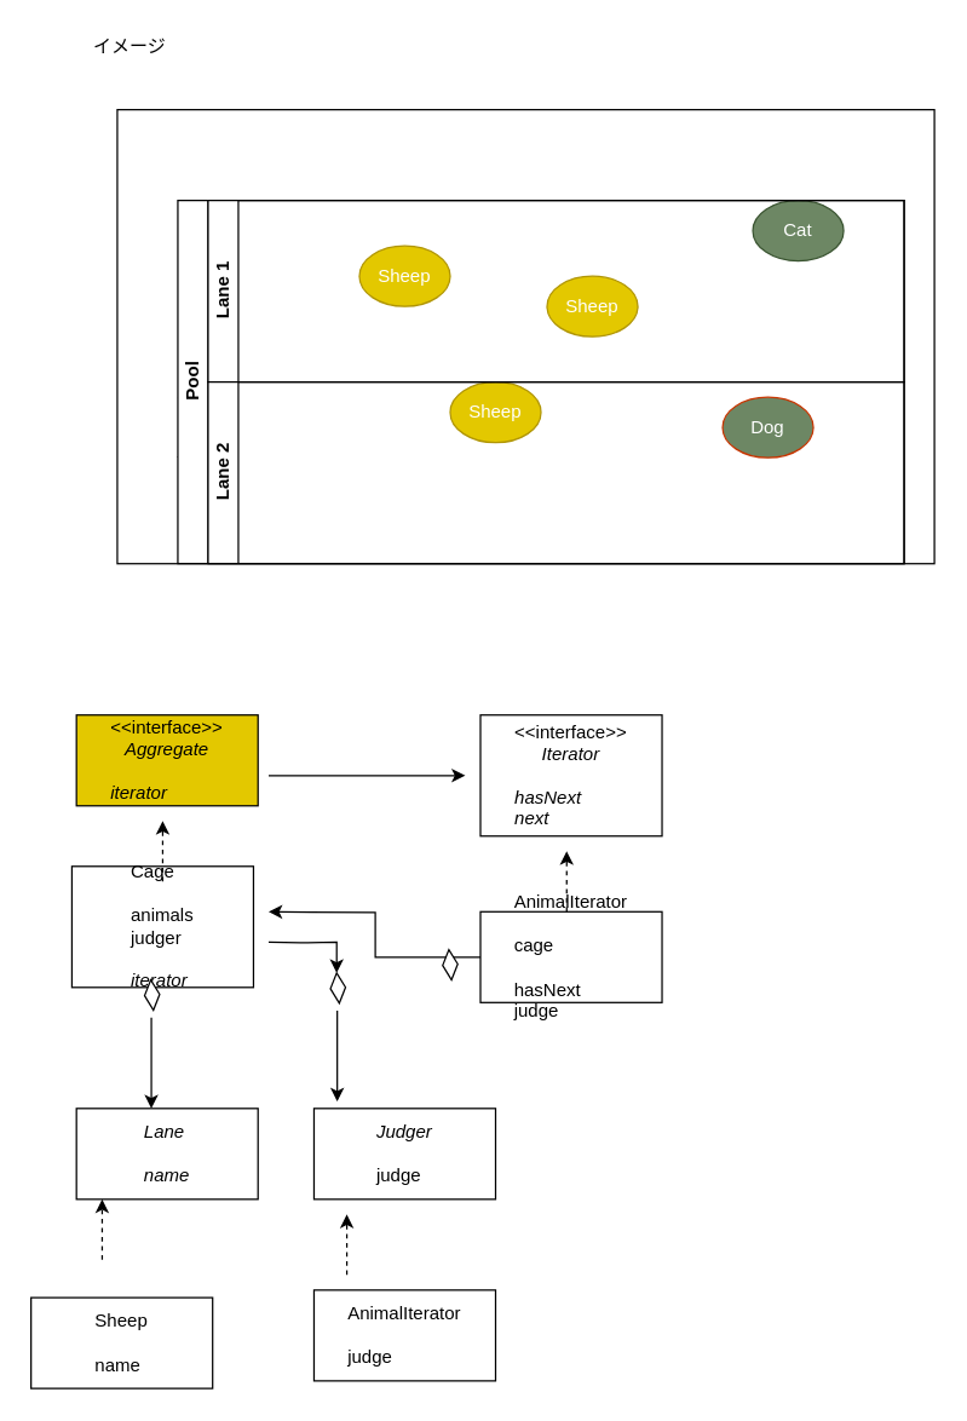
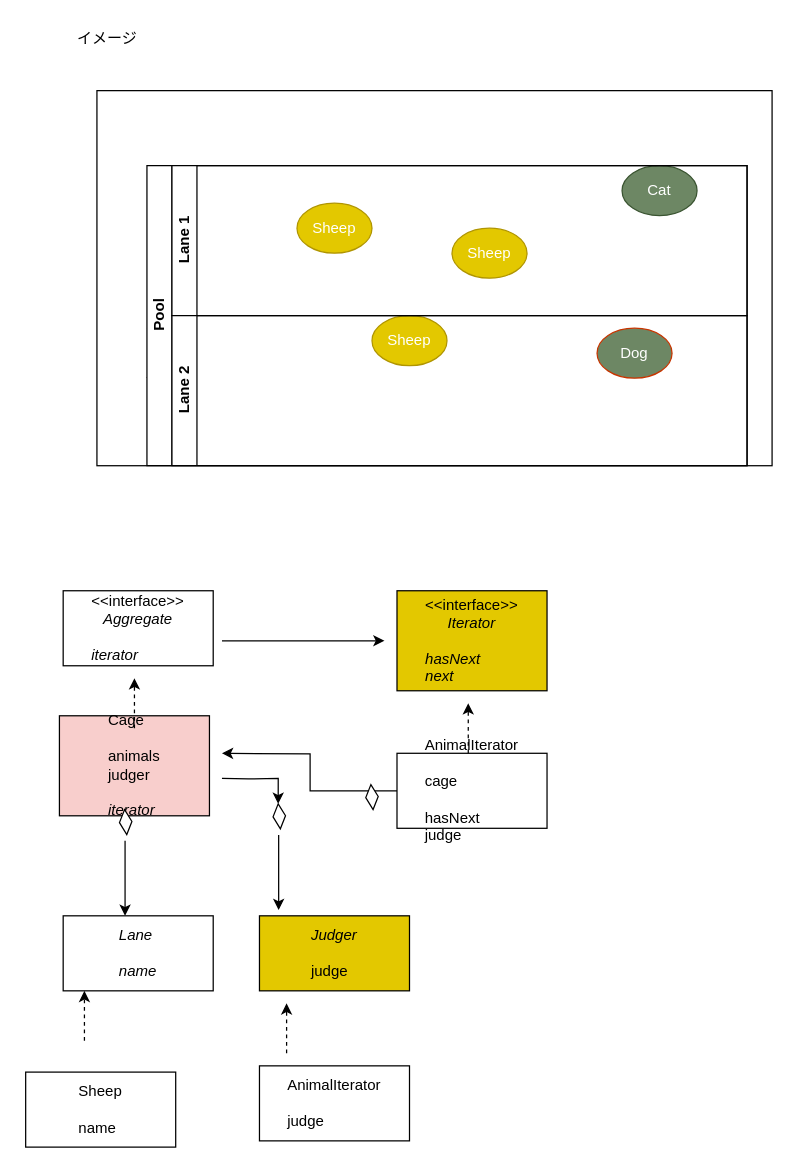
- <mxCell id="13" value="&amp;lt;&amp;lt;interface&amp;gt;&amp;gt;&lt;br&gt;&lt;i&gt;Aggregate&lt;/i&gt;&lt;br&gt;&lt;div style=&quot;text-align: left&quot;&gt;&lt;br&gt;&lt;/div&gt;&lt;div style=&quot;text-align: left&quot;&gt;&lt;i&gt;iterator&lt;/i&gt;&lt;/div&gt;" style="rounded=0;whiteSpace=wrap;html=1;fillColor=#e3c800;" vertex="1" parent="1"><mxGeometry x="50" y="472" width="120" height="60" as="geometry" /></mxCell>
+ <mxCell id="13" value="&amp;lt;&amp;lt;interface&amp;gt;&amp;gt;&lt;br&gt;&lt;i&gt;Aggregate&lt;/i&gt;&lt;br&gt;&lt;div style=&quot;text-align: left&quot;&gt;&lt;br&gt;&lt;/div&gt;&lt;div style=&quot;text-align: left&quot;&gt;&lt;i&gt;iterator&lt;/i&gt;&lt;/div&gt;" style="rounded=0;whiteSpace=wrap;html=1;" vertex="1" parent="1"><mxGeometry x="50" y="472" width="120" height="60" as="geometry" /></mxCell>
- <mxCell id="14" value="&amp;lt;&amp;lt;interface&amp;gt;&amp;gt;&lt;br&gt;&lt;i&gt;Iterator&lt;/i&gt;&lt;br&gt;&lt;div style=&quot;text-align: left&quot;&gt;&lt;br&gt;&lt;/div&gt;&lt;div style=&quot;text-align: left&quot;&gt;&lt;i&gt;hasNext&lt;/i&gt;&lt;/div&gt;&lt;div style=&quot;text-align: left&quot;&gt;&lt;i&gt;next&lt;/i&gt;&lt;/div&gt;" style="rounded=0;whiteSpace=wrap;html=1;" vertex="1" parent="1"><mxGeometry x="317" y="472" width="120" height="80" as="geometry" /></mxCell>
+ <mxCell id="14" value="&amp;lt;&amp;lt;interface&amp;gt;&amp;gt;&lt;br&gt;&lt;i&gt;Iterator&lt;/i&gt;&lt;br&gt;&lt;div style=&quot;text-align: left&quot;&gt;&lt;br&gt;&lt;/div&gt;&lt;div style=&quot;text-align: left&quot;&gt;&lt;i&gt;hasNext&lt;/i&gt;&lt;/div&gt;&lt;div style=&quot;text-align: left&quot;&gt;&lt;i&gt;next&lt;/i&gt;&lt;/div&gt;" style="rounded=0;whiteSpace=wrap;html=1;fillColor=#e3c800;" vertex="1" parent="1"><mxGeometry x="317" y="472" width="120" height="80" as="geometry" /></mxCell>
- <mxCell id="16" value="&lt;div style=&quot;text-align: left&quot;&gt;Cage&lt;/div&gt;&lt;div style=&quot;text-align: left&quot;&gt;&lt;br&gt;&lt;/div&gt;&lt;div style=&quot;text-align: left&quot;&gt;animals&lt;/div&gt;&lt;div style=&quot;text-align: left&quot;&gt;judger&lt;/div&gt;&lt;div style=&quot;text-align: left&quot;&gt;&lt;br&gt;&lt;/div&gt;&lt;div style=&quot;text-align: left&quot;&gt;&lt;i&gt;iterator&lt;/i&gt;&lt;/div&gt;" style="rounded=0;whiteSpace=wrap;html=1;" vertex="1" parent="1"><mxGeometry x="47" y="572" width="120" height="80" as="geometry" /></mxCell>
+ <mxCell id="16" value="&lt;div style=&quot;text-align: left&quot;&gt;Cage&lt;/div&gt;&lt;div style=&quot;text-align: left&quot;&gt;&lt;br&gt;&lt;/div&gt;&lt;div style=&quot;text-align: left&quot;&gt;animals&lt;/div&gt;&lt;div style=&quot;text-align: left&quot;&gt;judger&lt;/div&gt;&lt;div style=&quot;text-align: left&quot;&gt;&lt;br&gt;&lt;/div&gt;&lt;div style=&quot;text-align: left&quot;&gt;&lt;i&gt;iterator&lt;/i&gt;&lt;/div&gt;" style="rounded=0;whiteSpace=wrap;html=1;fillColor=#f8cecc;" vertex="1" parent="1"><mxGeometry x="47" y="572" width="120" height="80" as="geometry" /></mxCell>
- <mxCell id="29" value="&lt;div style=&quot;text-align: left&quot;&gt;&lt;i&gt;Judger&lt;/i&gt;&lt;/div&gt;&lt;div style=&quot;text-align: left&quot;&gt;&lt;br&gt;&lt;/div&gt;&lt;div style=&quot;text-align: left&quot;&gt;judge&lt;/div&gt;" style="rounded=0;whiteSpace=wrap;html=1;" vertex="1" parent="1"><mxGeometry x="207" y="732" width="120" height="60" as="geometry" /></mxCell>
+ <mxCell id="29" value="&lt;div style=&quot;text-align: left&quot;&gt;&lt;i&gt;Judger&lt;/i&gt;&lt;/div&gt;&lt;div style=&quot;text-align: left&quot;&gt;&lt;br&gt;&lt;/div&gt;&lt;div style=&quot;text-align: left&quot;&gt;judge&lt;/div&gt;" style="rounded=0;whiteSpace=wrap;html=1;fillColor=#e3c800;" vertex="1" parent="1"><mxGeometry x="207" y="732" width="120" height="60" as="geometry" /></mxCell>
